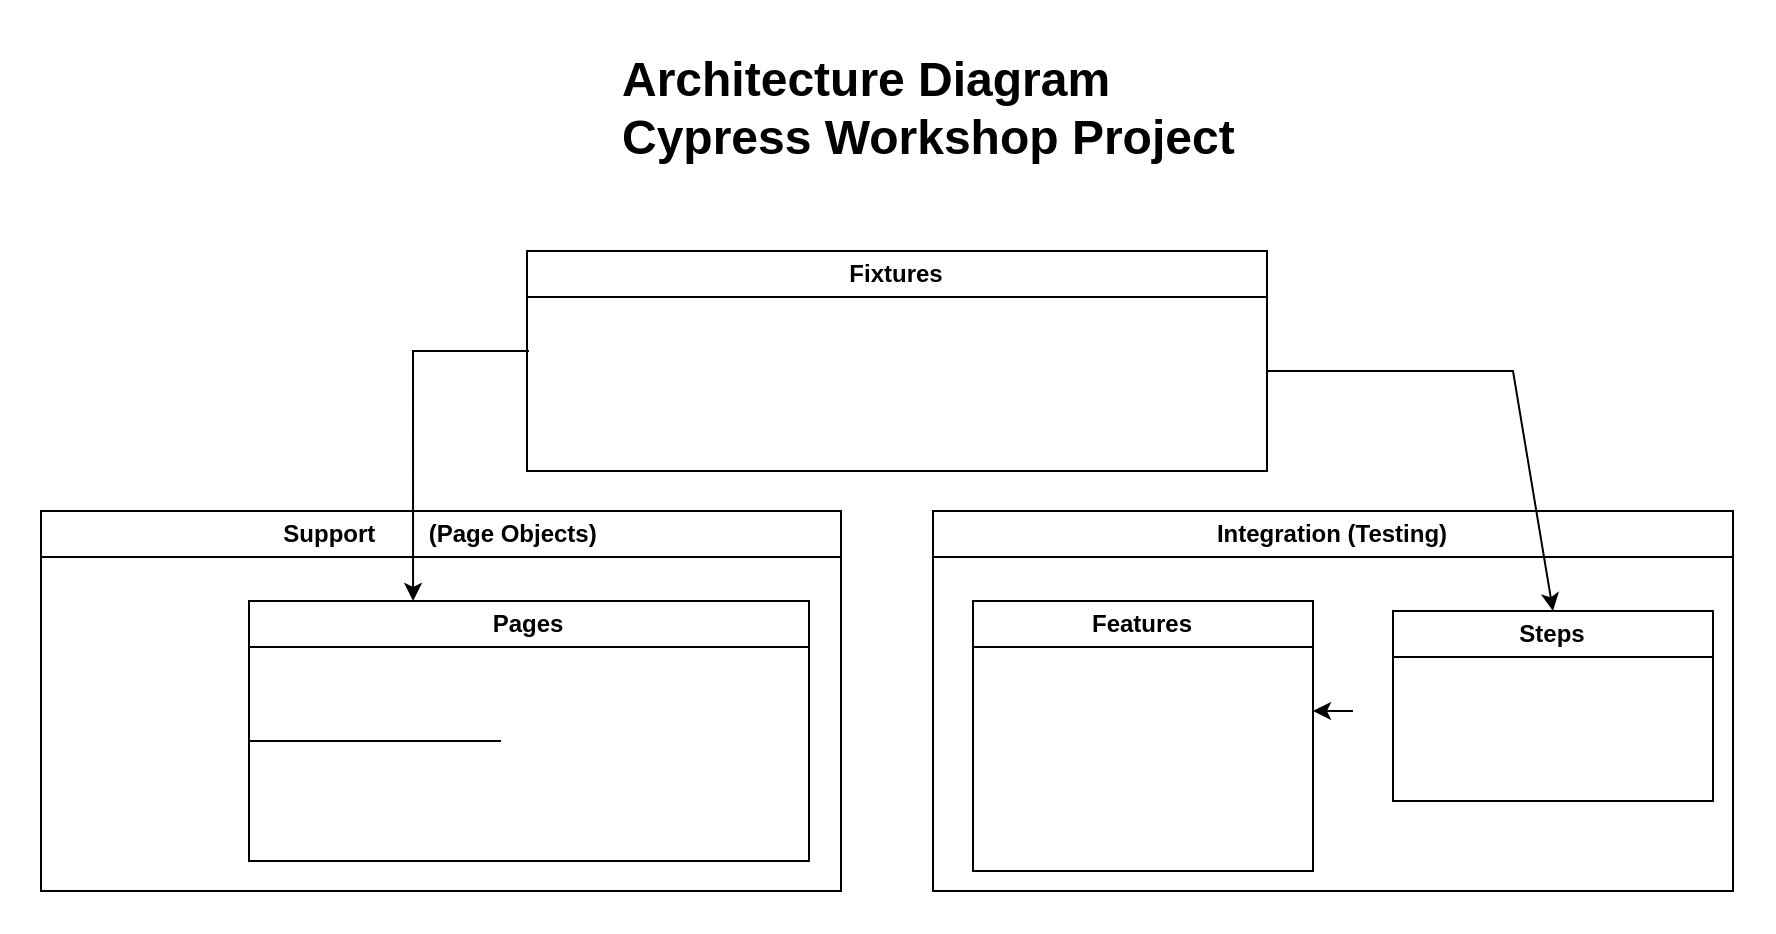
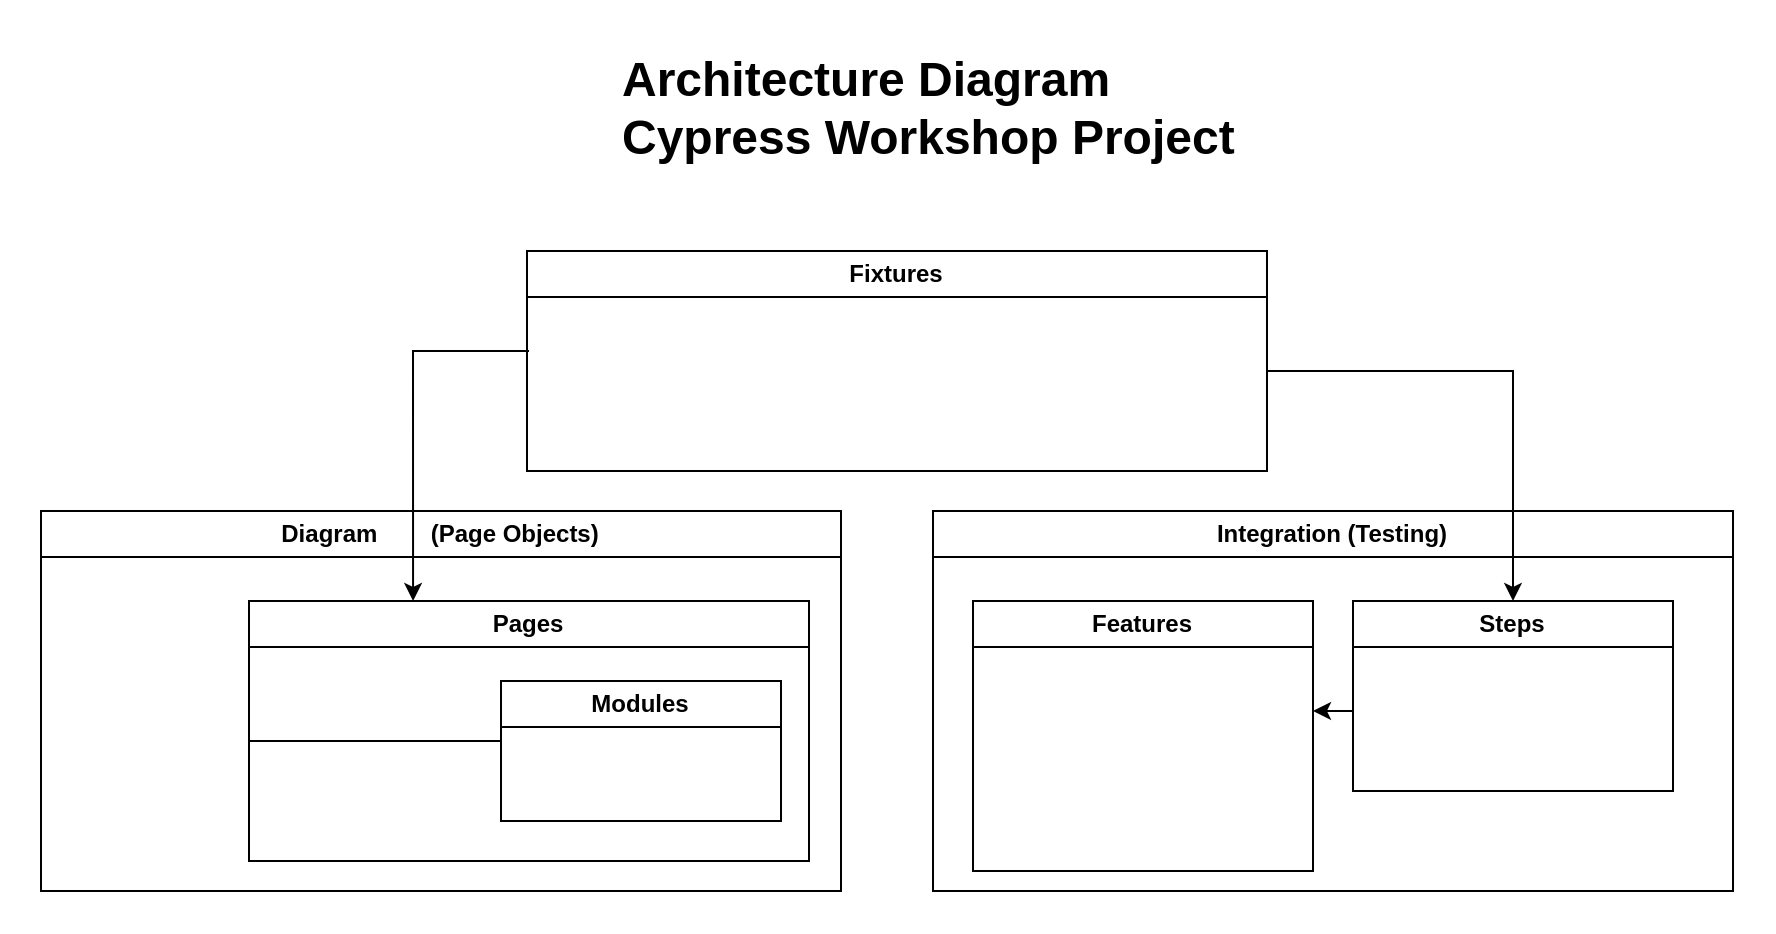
- <mxCell id="3" value="Support&amp;nbsp; &amp;nbsp; &amp;nbsp; &amp;nbsp; (Page Objects)" style="swimlane;whiteSpace=wrap;html=1;" parent="1" vertex="1"><mxGeometry x="20" y="255" width="400" height="190" as="geometry" /></mxCell>
+ <mxCell id="3" value="Diagram&amp;nbsp; &amp;nbsp; &amp;nbsp; &amp;nbsp; (Page Objects)" style="swimlane;whiteSpace=wrap;html=1;" parent="1" vertex="1"><mxGeometry x="20" y="255" width="400" height="190" as="geometry" /></mxCell>
- <mxCell id="8" value="Steps" style="swimlane;whiteSpace=wrap;html=1;" parent="7" vertex="1"><mxGeometry x="230" y="50" width="160" height="95" as="geometry" /></mxCell>
+ <mxCell id="8" value="Steps" style="swimlane;whiteSpace=wrap;html=1;" parent="7" vertex="1"><mxGeometry x="210" y="45" width="160" height="95" as="geometry" /></mxCell>
+ <mxCell id="5" value="Modules" style="swimlane;whiteSpace=wrap;html=1;" parent="4" vertex="1"><mxGeometry x="126" y="40" width="140" height="70" as="geometry" /></mxCell>
